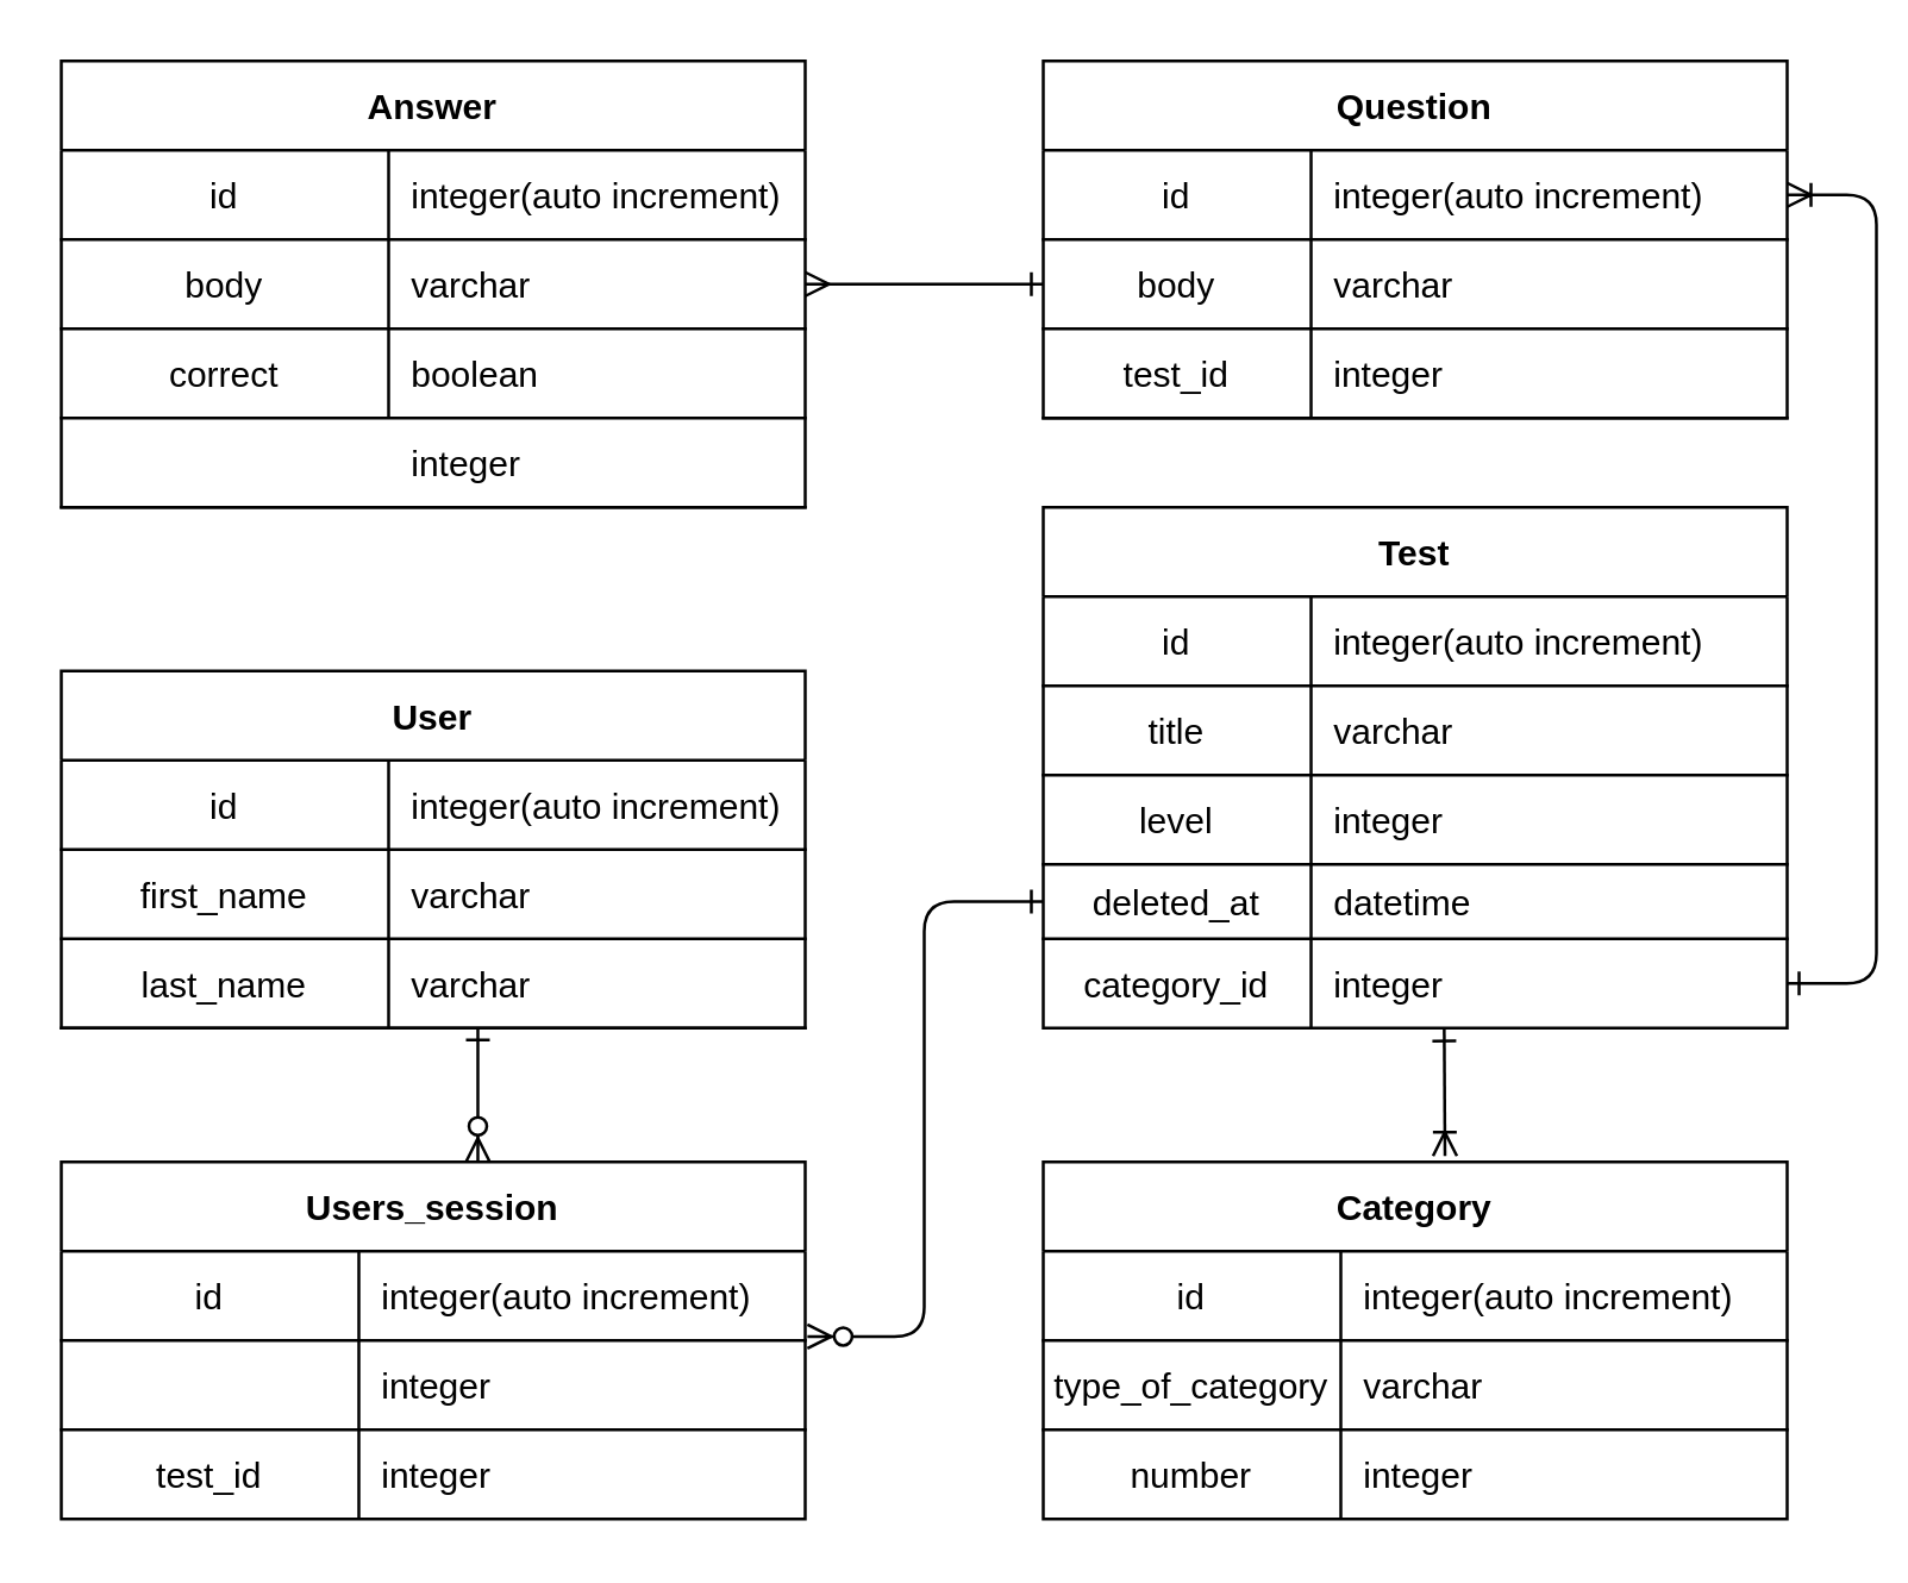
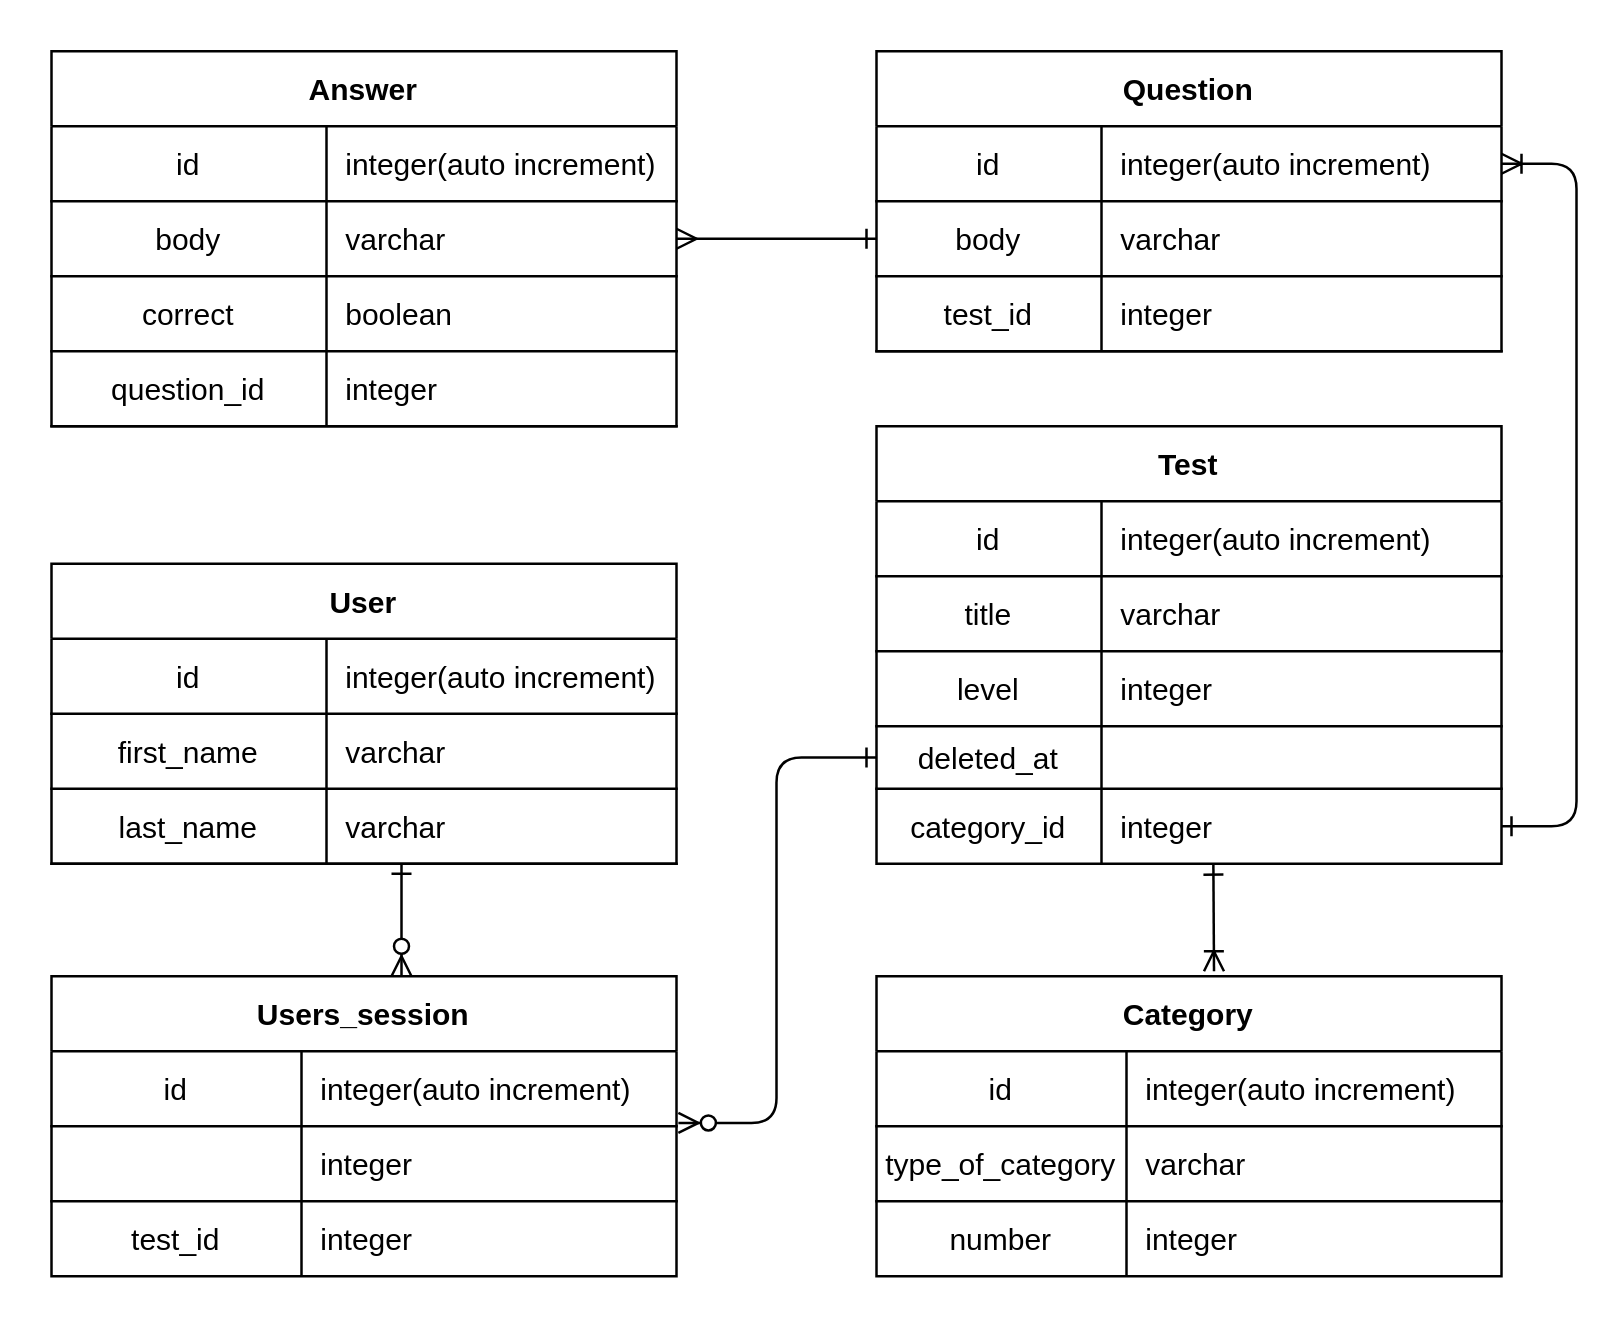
+ <mxCell id="40" value="question_id" style="shape=partialRectangle;overflow=hidden;connectable=0;fillColor=none;top=0;left=0;bottom=0;right=0;fontStyle=0;" vertex="1" parent="39"><mxGeometry width="110" height="30" as="geometry" /></mxCell>
- <mxCell id="25" value="datetime" style="shape=partialRectangle;overflow=hidden;connectable=0;fillColor=none;top=0;left=0;bottom=0;right=0;align=left;spacingLeft=6;fontStyle=0;" vertex="1" parent="23"><mxGeometry x="90" width="160" height="25" as="geometry" /></mxCell>
